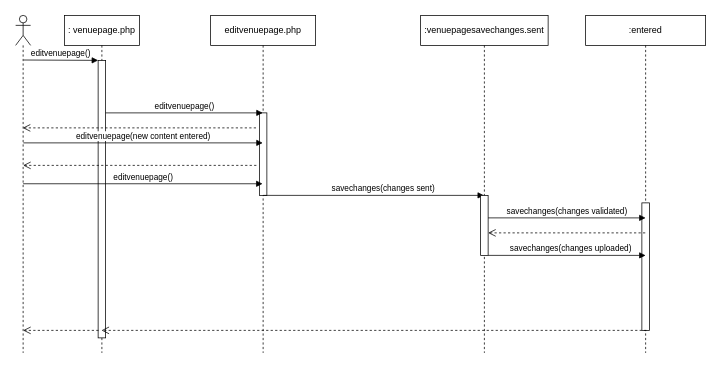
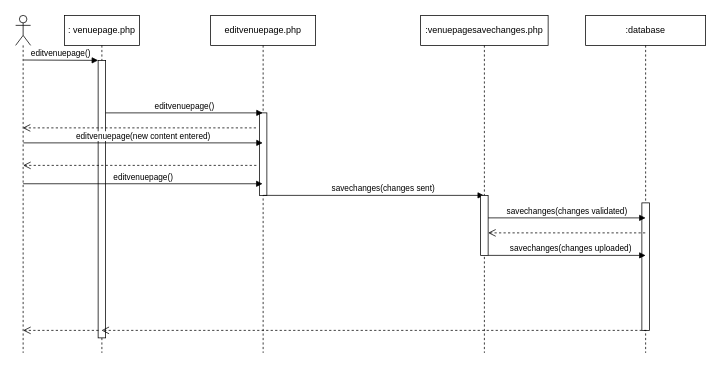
- <mxCell id="11" value=":venuepagesavechanges.sent" style="shape=umlLifeline;perimeter=lifelinePerimeter;whiteSpace=wrap;html=1;container=1;collapsible=0;recursiveResize=0;outlineConnect=0;" parent="1" vertex="1"><mxGeometry x="560" y="20" width="170" height="450" as="geometry" /></mxCell>
+ <mxCell id="11" value=":venuepagesavechanges.php" style="shape=umlLifeline;perimeter=lifelinePerimeter;whiteSpace=wrap;html=1;container=1;collapsible=0;recursiveResize=0;outlineConnect=0;" parent="1" vertex="1"><mxGeometry x="560" y="20" width="170" height="450" as="geometry" /></mxCell>
- <mxCell id="4" value=":entered" style="shape=umlLifeline;perimeter=lifelinePerimeter;whiteSpace=wrap;html=1;container=1;collapsible=0;recursiveResize=0;outlineConnect=0;" parent="1" vertex="1"><mxGeometry x="780" y="20" width="160" height="450" as="geometry" /></mxCell>
+ <mxCell id="4" value=":database" style="shape=umlLifeline;perimeter=lifelinePerimeter;whiteSpace=wrap;html=1;container=1;collapsible=0;recursiveResize=0;outlineConnect=0;" parent="1" vertex="1"><mxGeometry x="780" y="20" width="160" height="450" as="geometry" /></mxCell>
